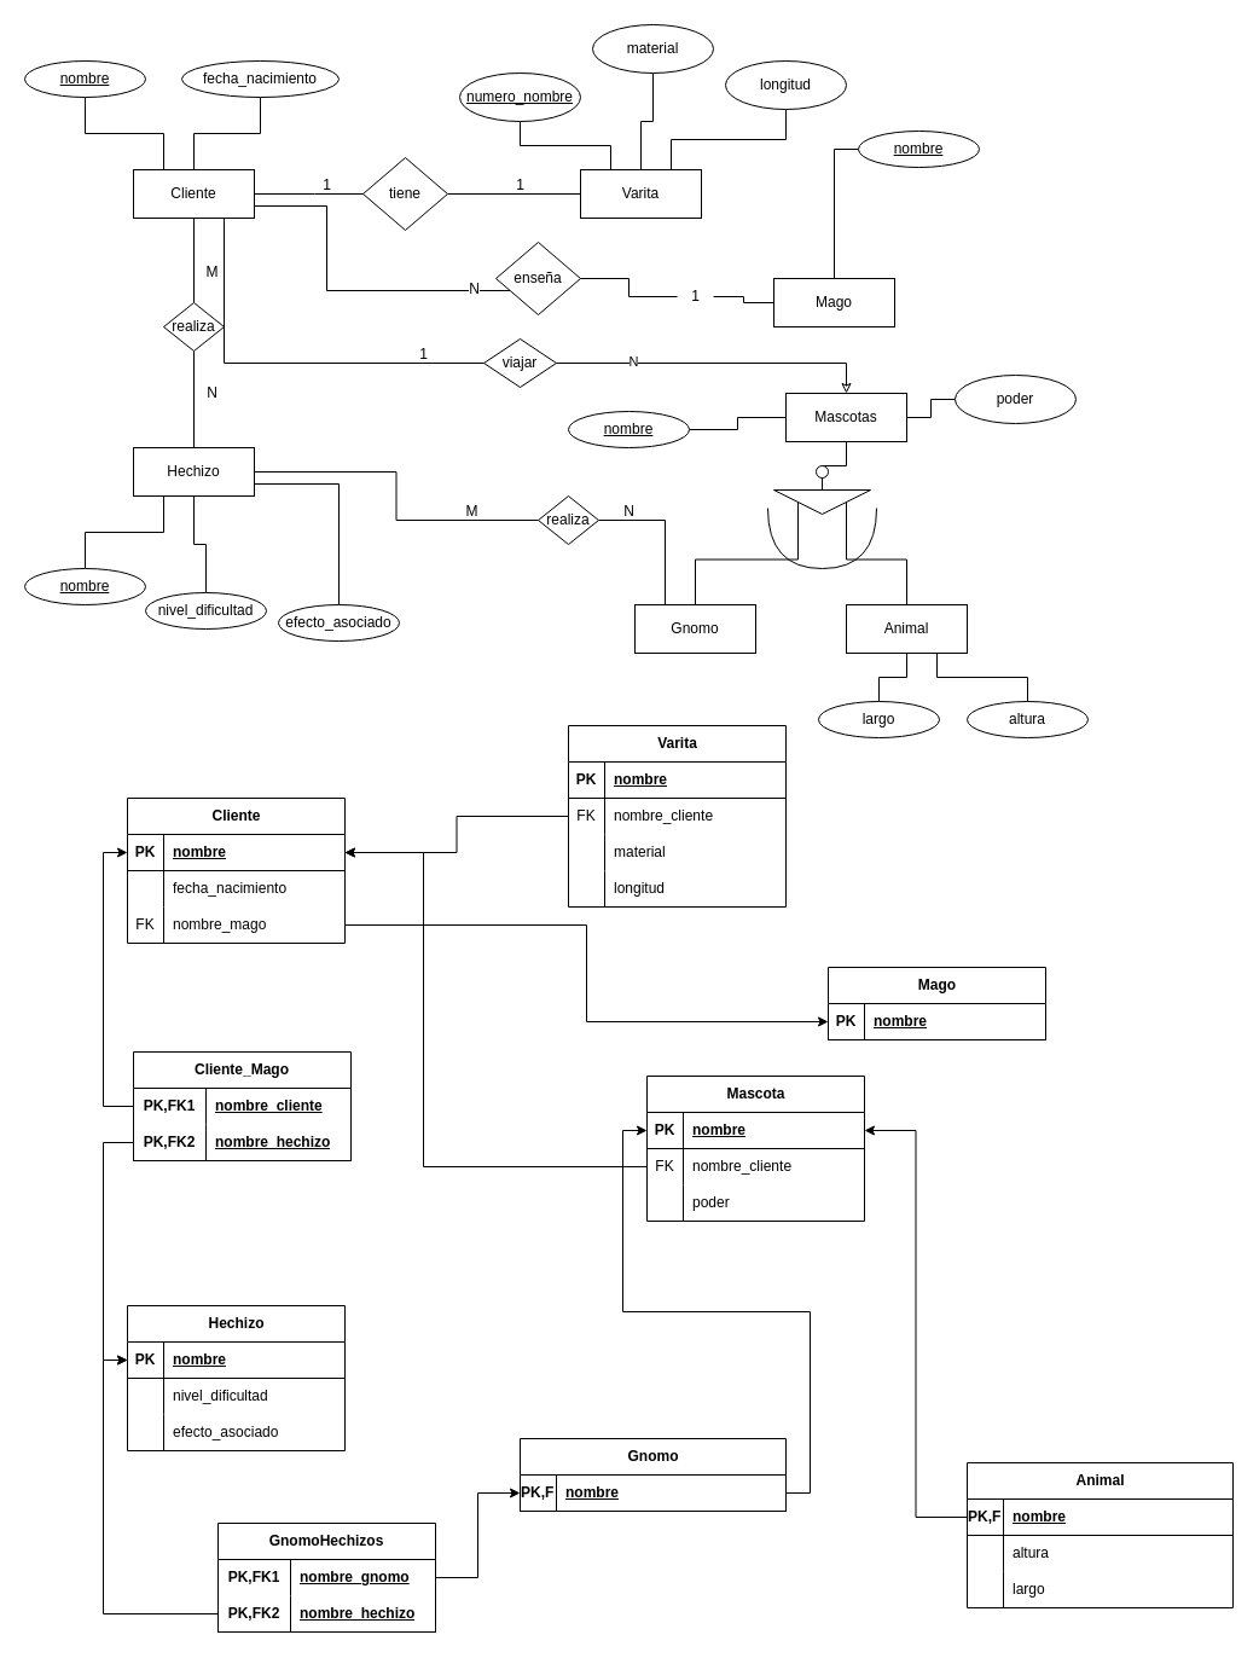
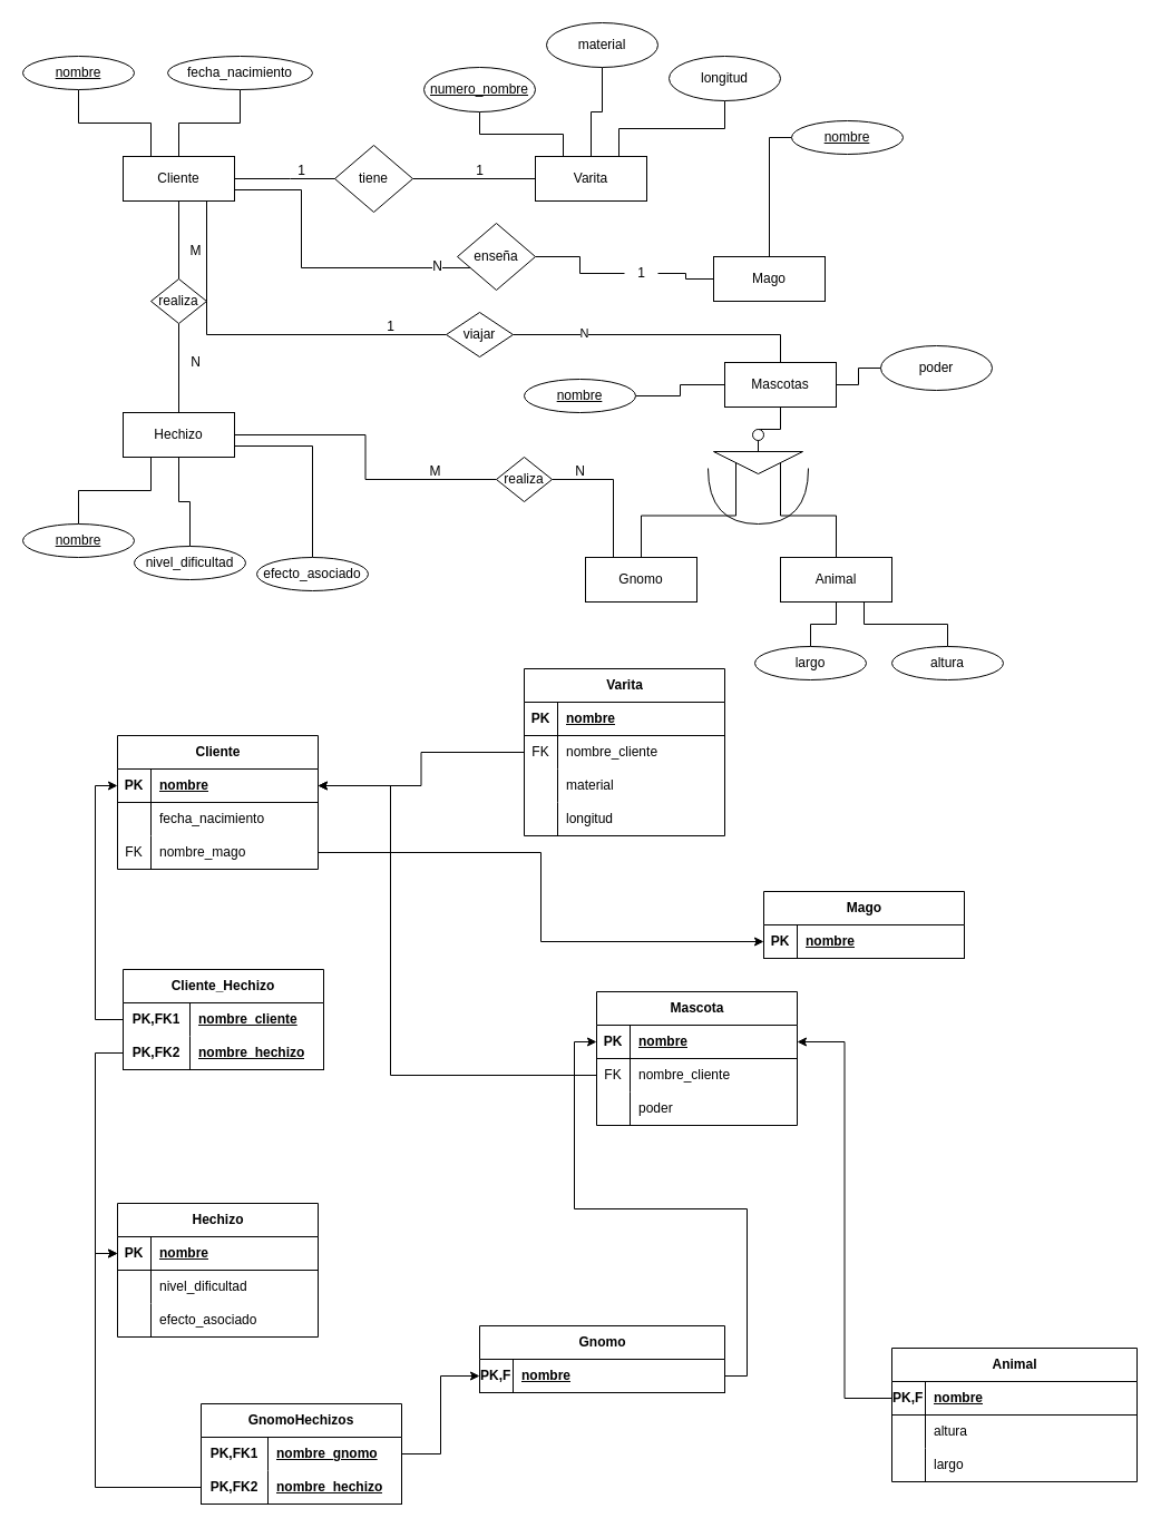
- <mxCell id="146" style="edgeStyle=orthogonalEdgeStyle;rounded=0;orthogonalLoop=1;jettySize=auto;html=1;entryX=0.5;entryY=0;entryDx=0;entryDy=0;endArrow=classic;endFill=0;" edge="1" parent="1" source="148" target="43"><mxGeometry relative="1" as="geometry" /></mxCell>
+ <mxCell id="146" style="edgeStyle=orthogonalEdgeStyle;rounded=0;orthogonalLoop=1;jettySize=auto;html=1;entryX=0.5;entryY=0;entryDx=0;entryDy=0;endArrow=none;endFill=0;" edge="1" parent="1" source="148" target="43"><mxGeometry relative="1" as="geometry" /></mxCell>
- <mxCell id="99" value="Cliente_Mago" style="shape=table;startSize=30;container=1;collapsible=1;childLayout=tableLayout;fixedRows=1;rowLines=0;fontStyle=1;align=center;resizeLast=1;html=1;whiteSpace=wrap;strokeColor=default;verticalAlign=middle;fontFamily=Helvetica;fontSize=12;fontColor=default;fillColor=default;" vertex="1" parent="1"><mxGeometry x="110" y="870" width="180" height="90" as="geometry" /></mxCell>
+ <mxCell id="99" value="Cliente_Hechizo" style="shape=table;startSize=30;container=1;collapsible=1;childLayout=tableLayout;fixedRows=1;rowLines=0;fontStyle=1;align=center;resizeLast=1;html=1;whiteSpace=wrap;strokeColor=default;verticalAlign=middle;fontFamily=Helvetica;fontSize=12;fontColor=default;fillColor=default;" vertex="1" parent="1"><mxGeometry x="110" y="870" width="180" height="90" as="geometry" /></mxCell>
